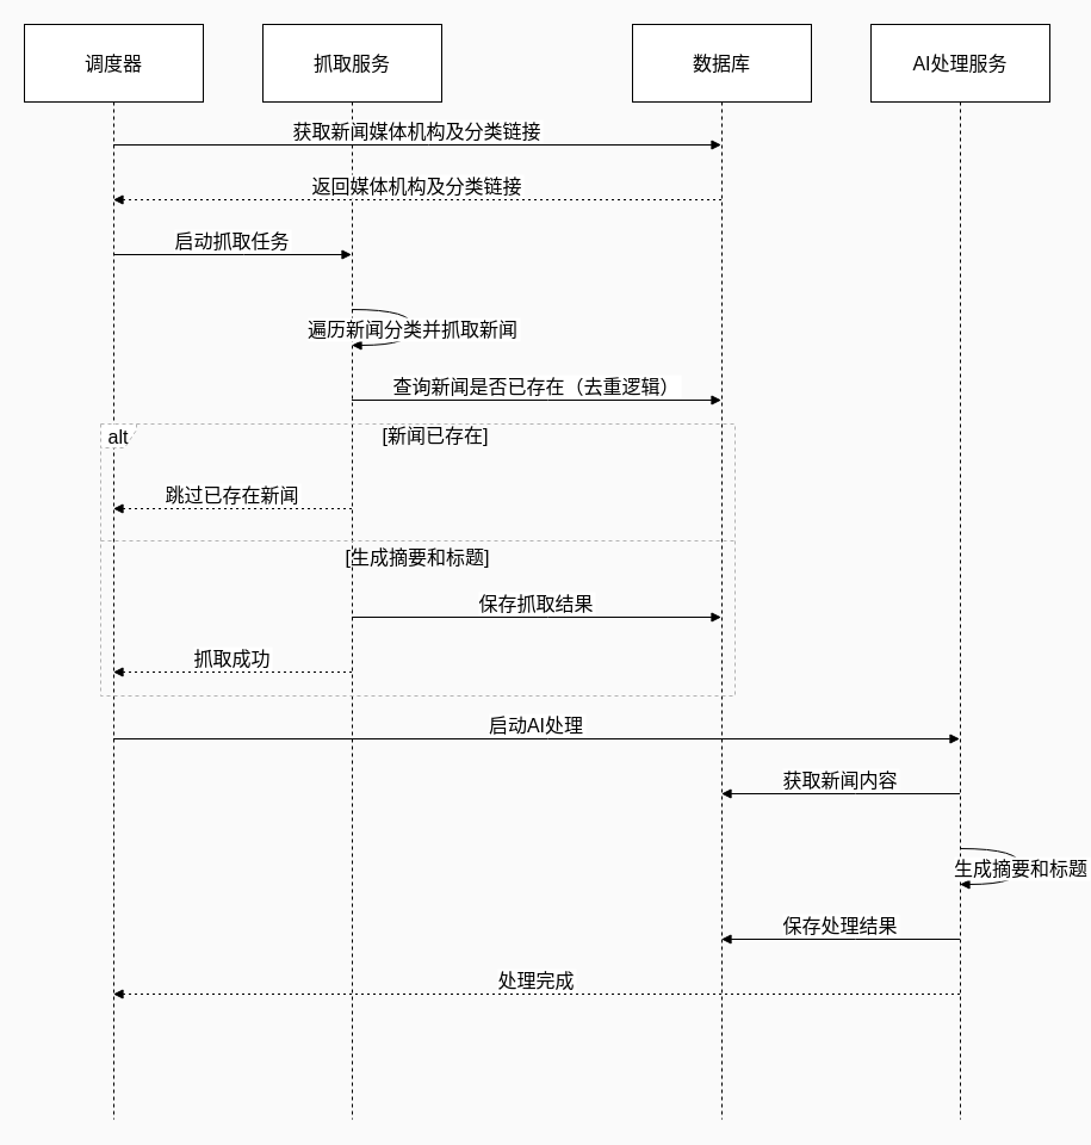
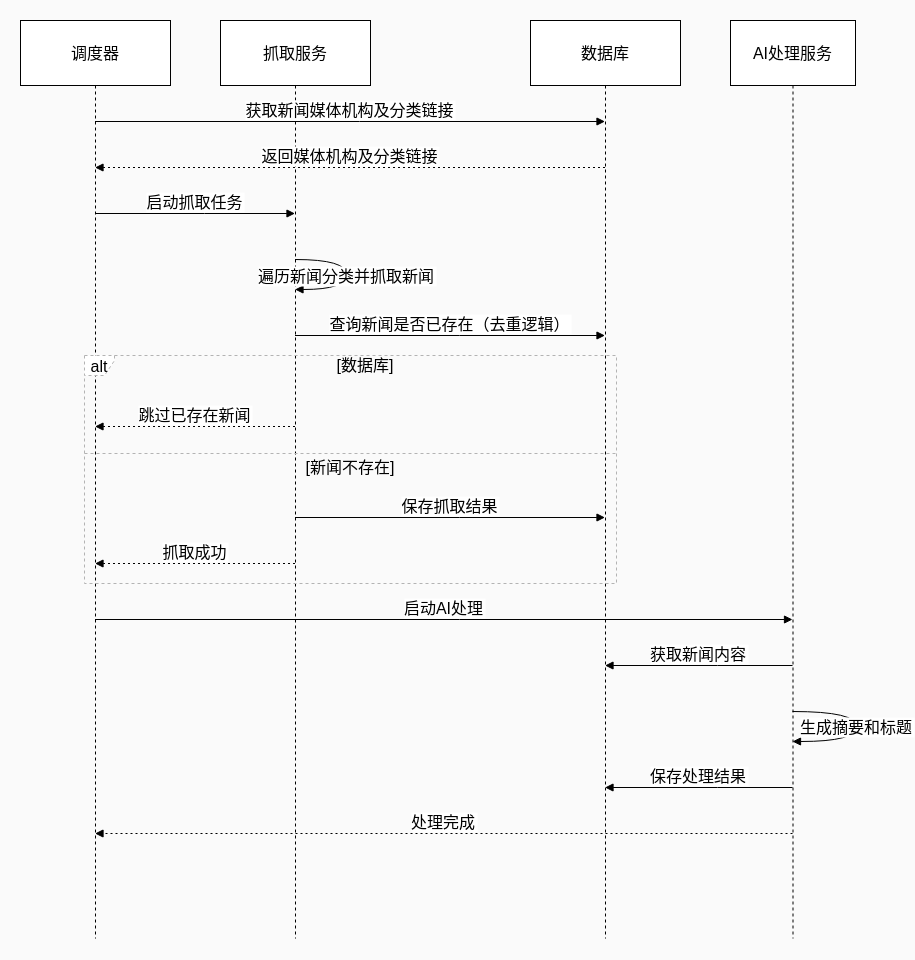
- <mxCell id="7" value="[新闻已存在]" style="text;strokeColor=none;fillColor=none;align=center;verticalAlign=middle;whiteSpace=wrap;fontSize=16;" parent="6" vertex="1"><mxGeometry x="30" width="502" height="20" as="geometry" /></mxCell>
+ <mxCell id="7" value="[数据库]" style="text;strokeColor=none;fillColor=none;align=center;verticalAlign=middle;whiteSpace=wrap;fontSize=16;" parent="6" vertex="1"><mxGeometry x="30" width="502" height="20" as="geometry" /></mxCell>
- <mxCell id="8" value="[生成摘要和标题]" style="shape=line;dashed=1;whiteSpace=wrap;verticalAlign=top;labelPosition=center;verticalLabelPosition=middle;align=center;strokeColor=#B3B3B3;fontSize=16;" parent="6" vertex="1"><mxGeometry y="96" width="532" height="4" as="geometry" /></mxCell>
+ <mxCell id="8" value="[新闻不存在]" style="shape=line;dashed=1;whiteSpace=wrap;verticalAlign=top;labelPosition=center;verticalLabelPosition=middle;align=center;strokeColor=#B3B3B3;fontSize=16;" parent="6" vertex="1"><mxGeometry y="96" width="532" height="4" as="geometry" /></mxCell>
- <mxCell id="5" value="AI处理服务" style="shape=umlLifeline;perimeter=lifelinePerimeter;whiteSpace=wrap;container=1;dropTarget=0;collapsible=0;recursiveResize=0;outlineConnect=0;portConstraint=eastwest;newEdgeStyle={&quot;edgeStyle&quot;:&quot;elbowEdgeStyle&quot;,&quot;elbow&quot;:&quot;vertical&quot;,&quot;curved&quot;:0,&quot;rounded&quot;:0};size=65;fontSize=16;" parent="1" vertex="1"><mxGeometry x="730" y="20" width="150" height="918" as="geometry" /></mxCell>
+ <mxCell id="5" value="AI处理服务" style="shape=umlLifeline;perimeter=lifelinePerimeter;whiteSpace=wrap;container=1;dropTarget=0;collapsible=0;recursiveResize=0;outlineConnect=0;portConstraint=eastwest;newEdgeStyle={&quot;edgeStyle&quot;:&quot;elbowEdgeStyle&quot;,&quot;elbow&quot;:&quot;vertical&quot;,&quot;curved&quot;:0,&quot;rounded&quot;:0};size=65;fontSize=16;" parent="1" vertex="1"><mxGeometry x="730" y="20" width="125" height="918" as="geometry" /></mxCell>
